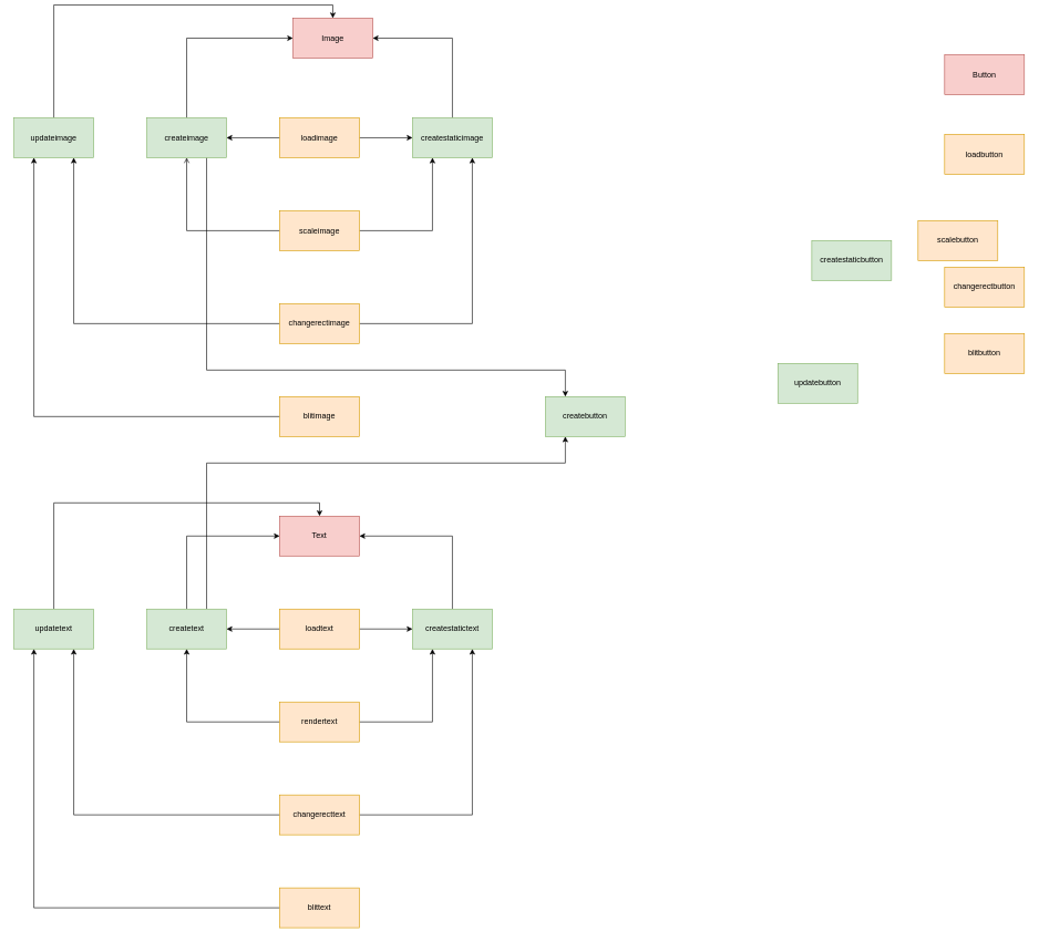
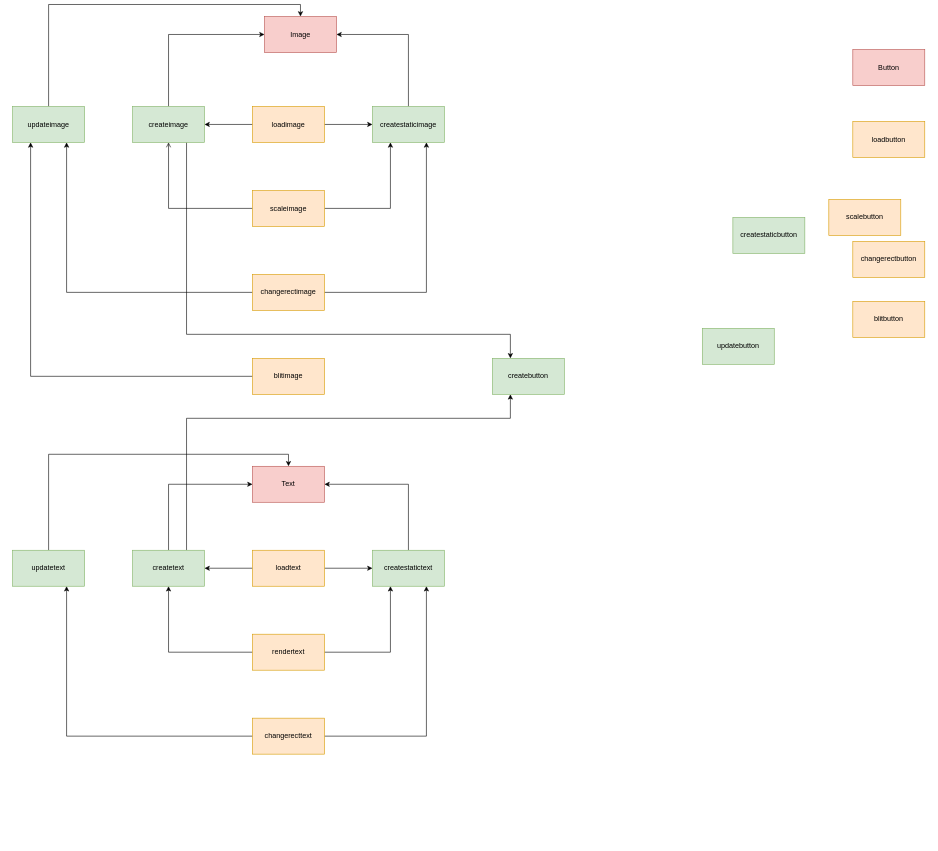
- <mxCell id="38" style="edgeStyle=orthogonalEdgeStyle;rounded=0;orthogonalLoop=1;jettySize=auto;html=1;exitX=0;exitY=0.5;exitDx=0;exitDy=0;entryX=0.25;entryY=1;entryDx=0;entryDy=0;" edge="1" parent="1" source="39" target="34"><mxGeometry relative="1" as="geometry" /></mxCell>
- <mxCell id="39" value="blittext" style="rounded=0;whiteSpace=wrap;html=1;fillColor=#ffe6cc;strokeColor=#d79b00;" vertex="1" parent="1"><mxGeometry x="420" y="1330" width="120" height="60" as="geometry" /></mxCell>
